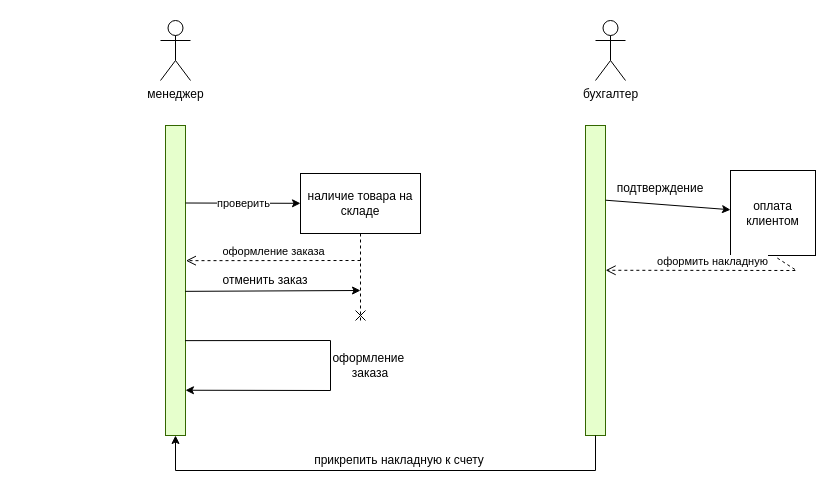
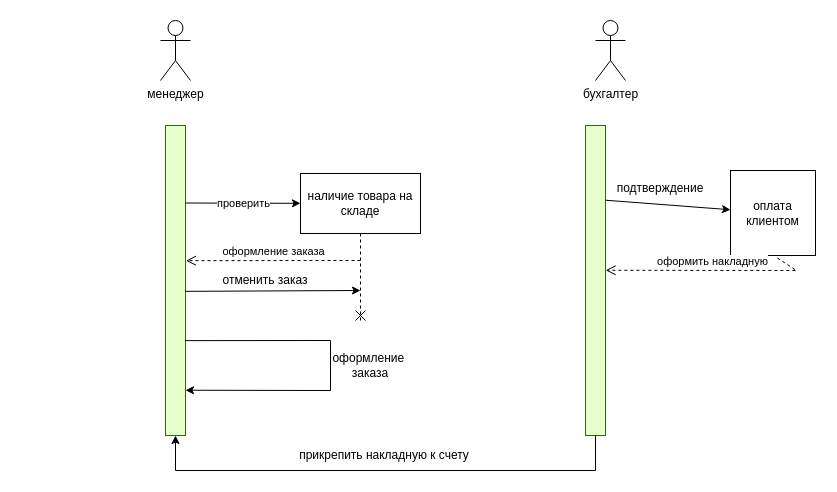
- <mxCell id="22" value="прикрепить накладную к счету" style="text;html=1;strokeColor=none;fillColor=none;align=center;verticalAlign=middle;whiteSpace=wrap;rounded=0;" vertex="1" parent="1"><mxGeometry x="304" y="445" width="190" height="30" as="geometry" /></mxCell>
+ <mxCell id="22" value="прикрепить накладную к счету" style="text;html=1;strokeColor=none;fillColor=none;align=center;verticalAlign=middle;whiteSpace=wrap;rounded=0;" vertex="1" parent="1"><mxGeometry x="289" y="440" width="190" height="30" as="geometry" /></mxCell>
